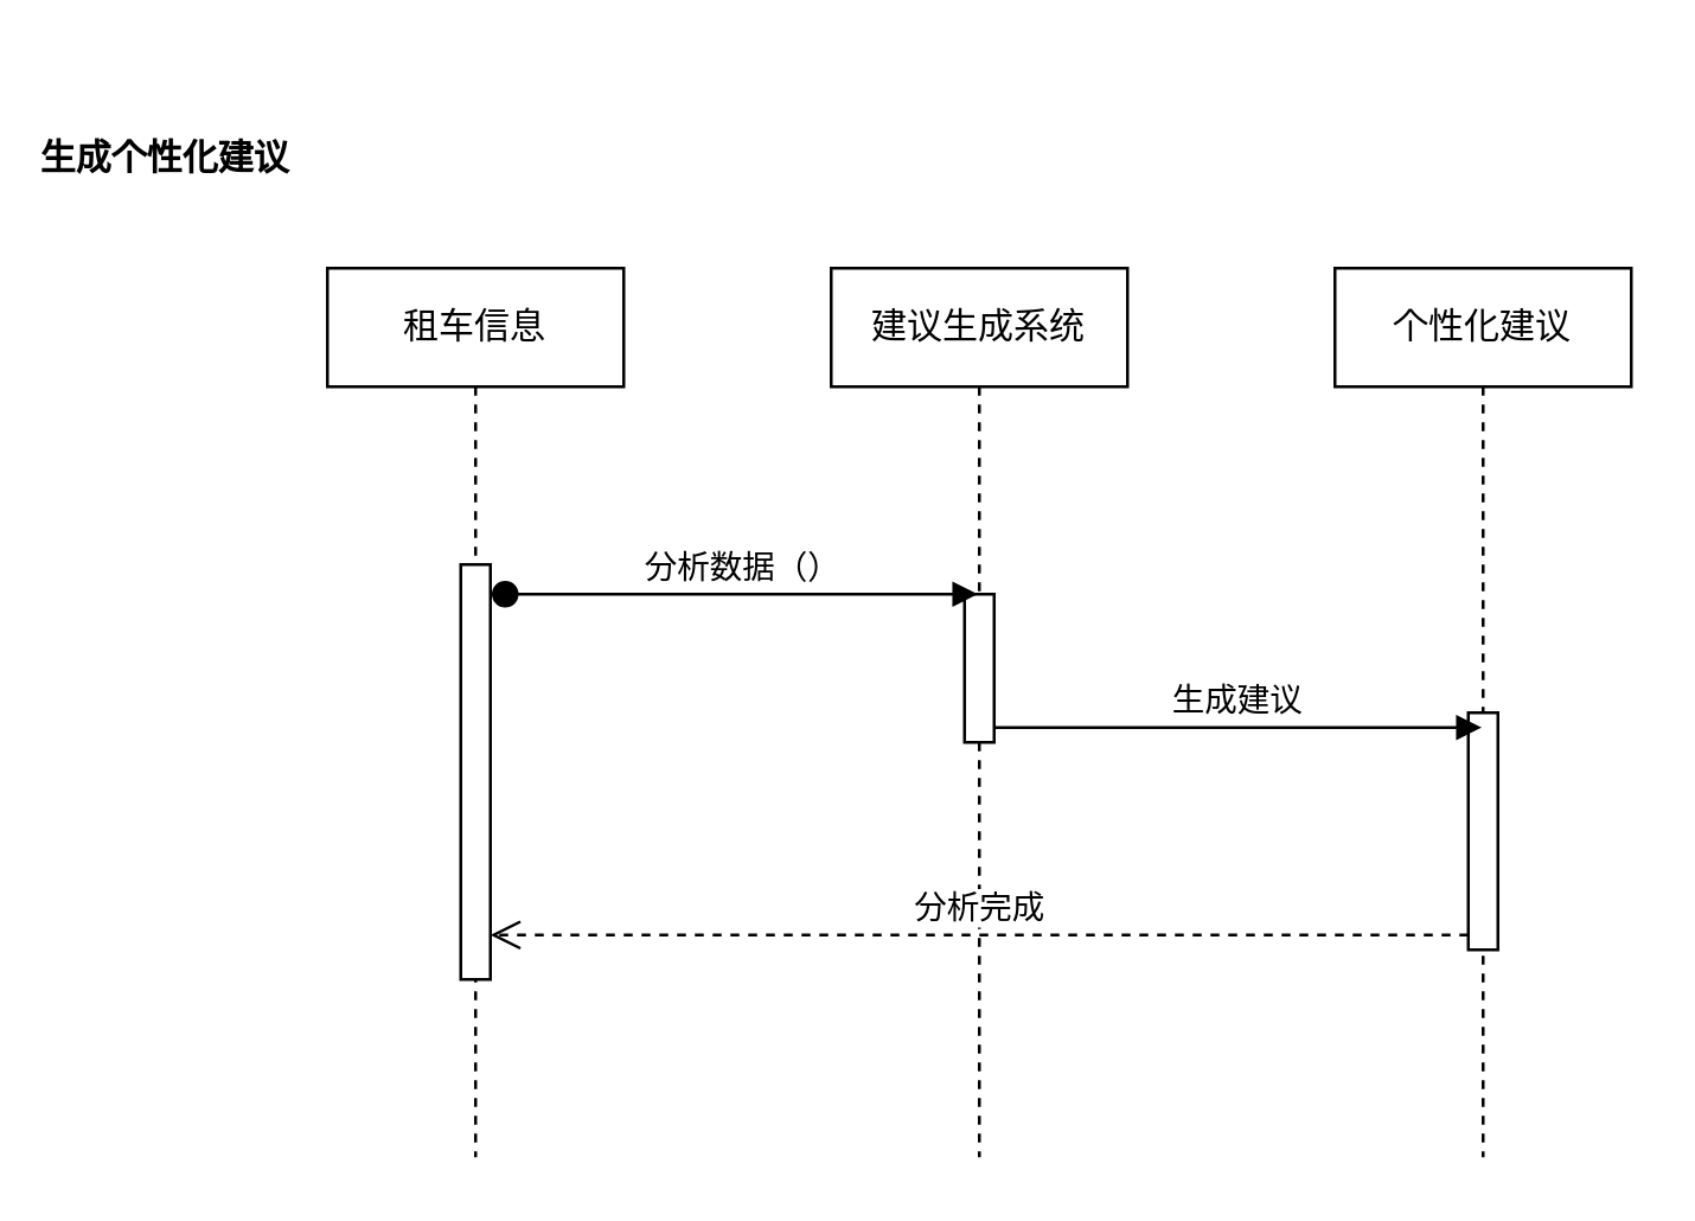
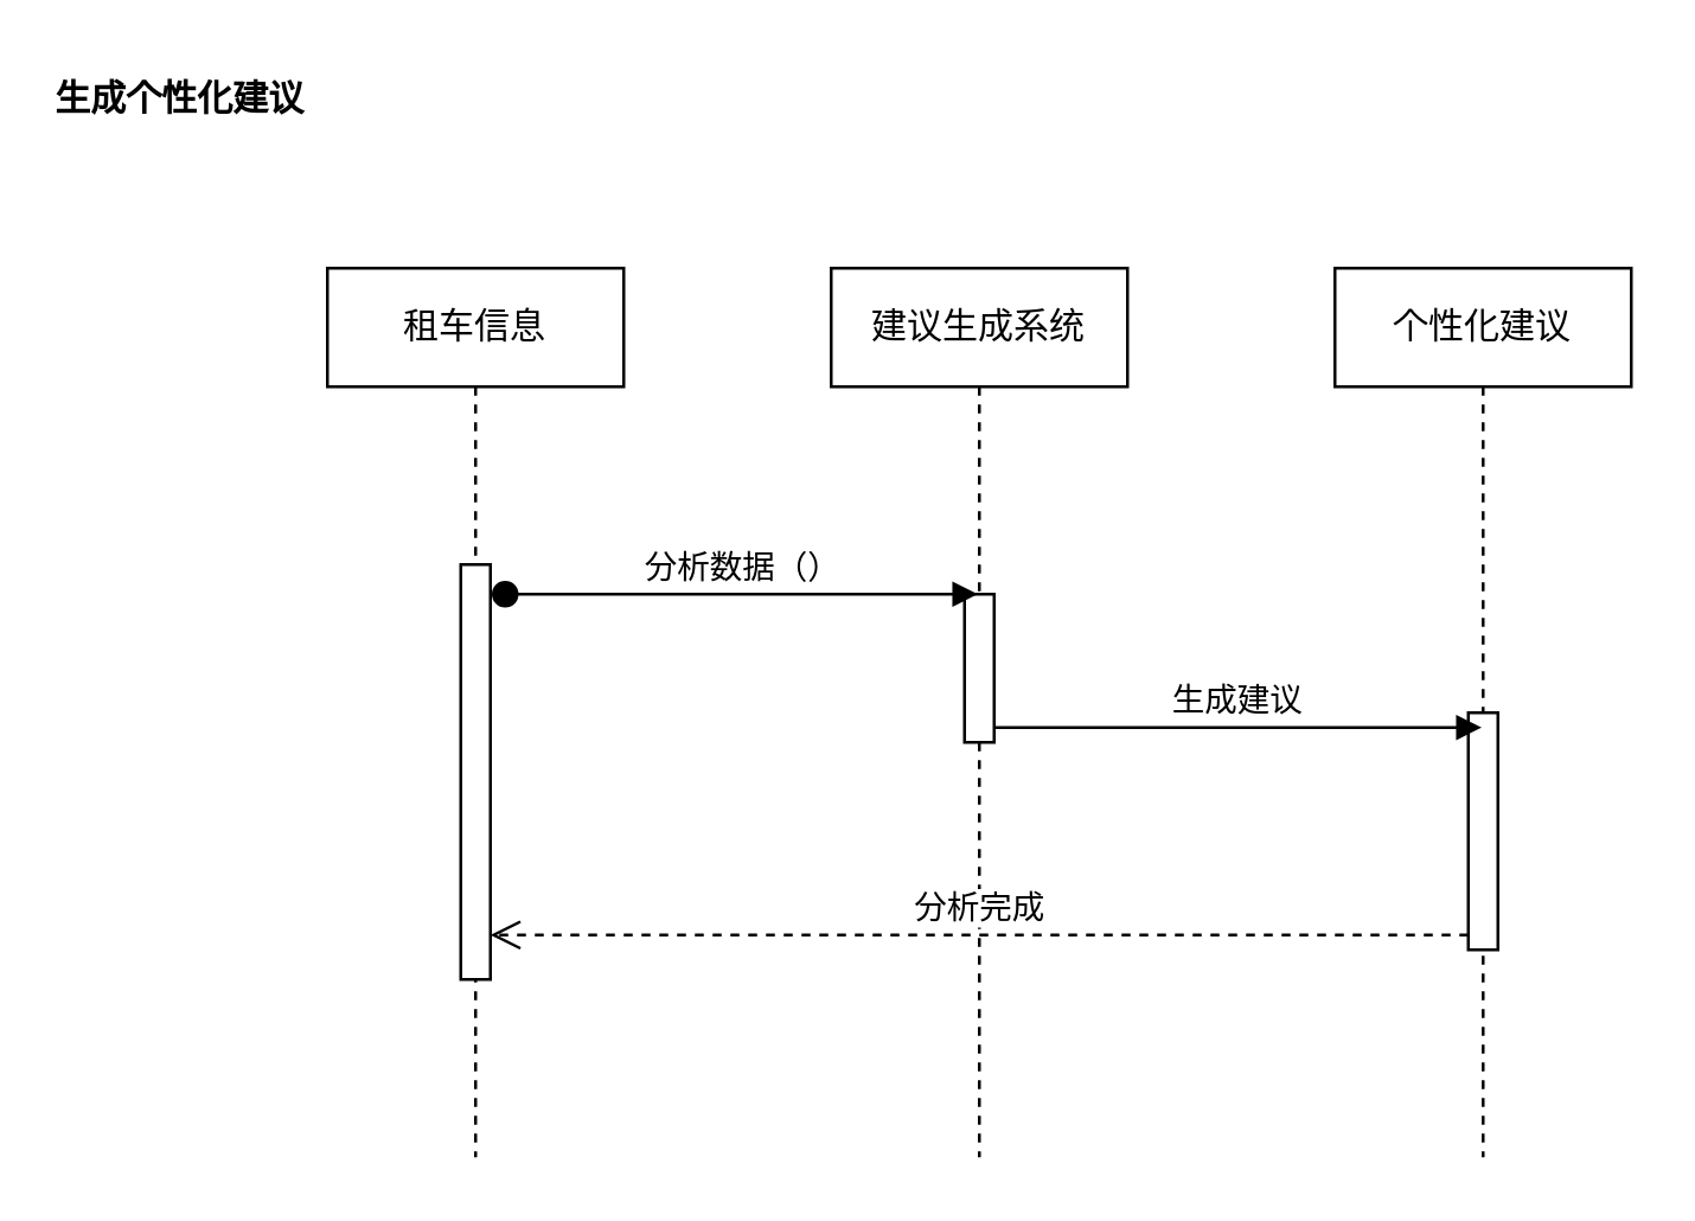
- <mxCell id="4" value="生成个性化建议" style="text;align=center;fontStyle=1;verticalAlign=middle;spacingLeft=3;spacingRight=3;strokeColor=none;rotatable=0;points=[[0,0.5],[1,0.5]];portConstraint=eastwest;html=1;" parent="1" vertex="1"><mxGeometry x="15" y="40" width="80" height="26" as="geometry" /></mxCell>
+ <mxCell id="4" value="生成个性化建议" style="text;align=center;fontStyle=1;verticalAlign=middle;spacingLeft=3;spacingRight=3;strokeColor=none;rotatable=0;points=[[0,0.5],[1,0.5]];portConstraint=eastwest;html=1;" parent="1" vertex="1"><mxGeometry x="20" y="20" width="80" height="26" as="geometry" /></mxCell>
